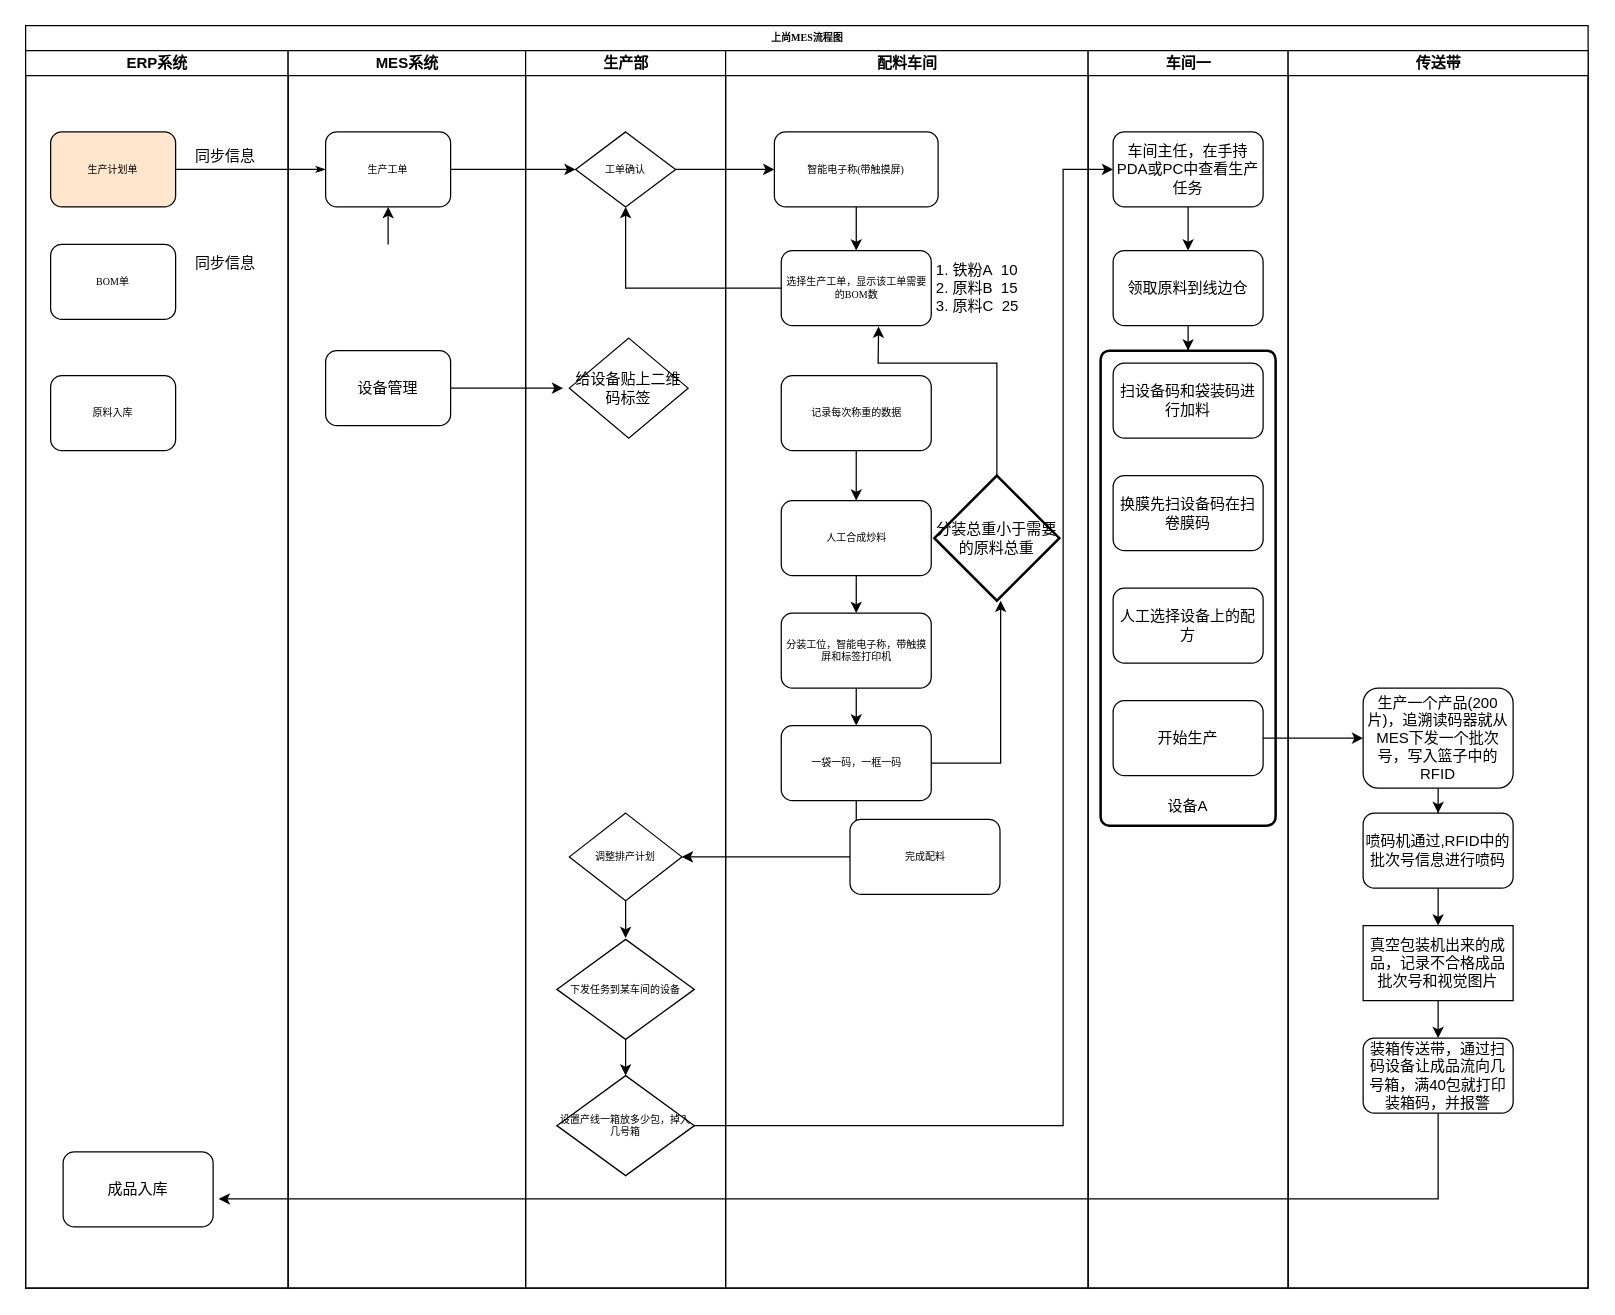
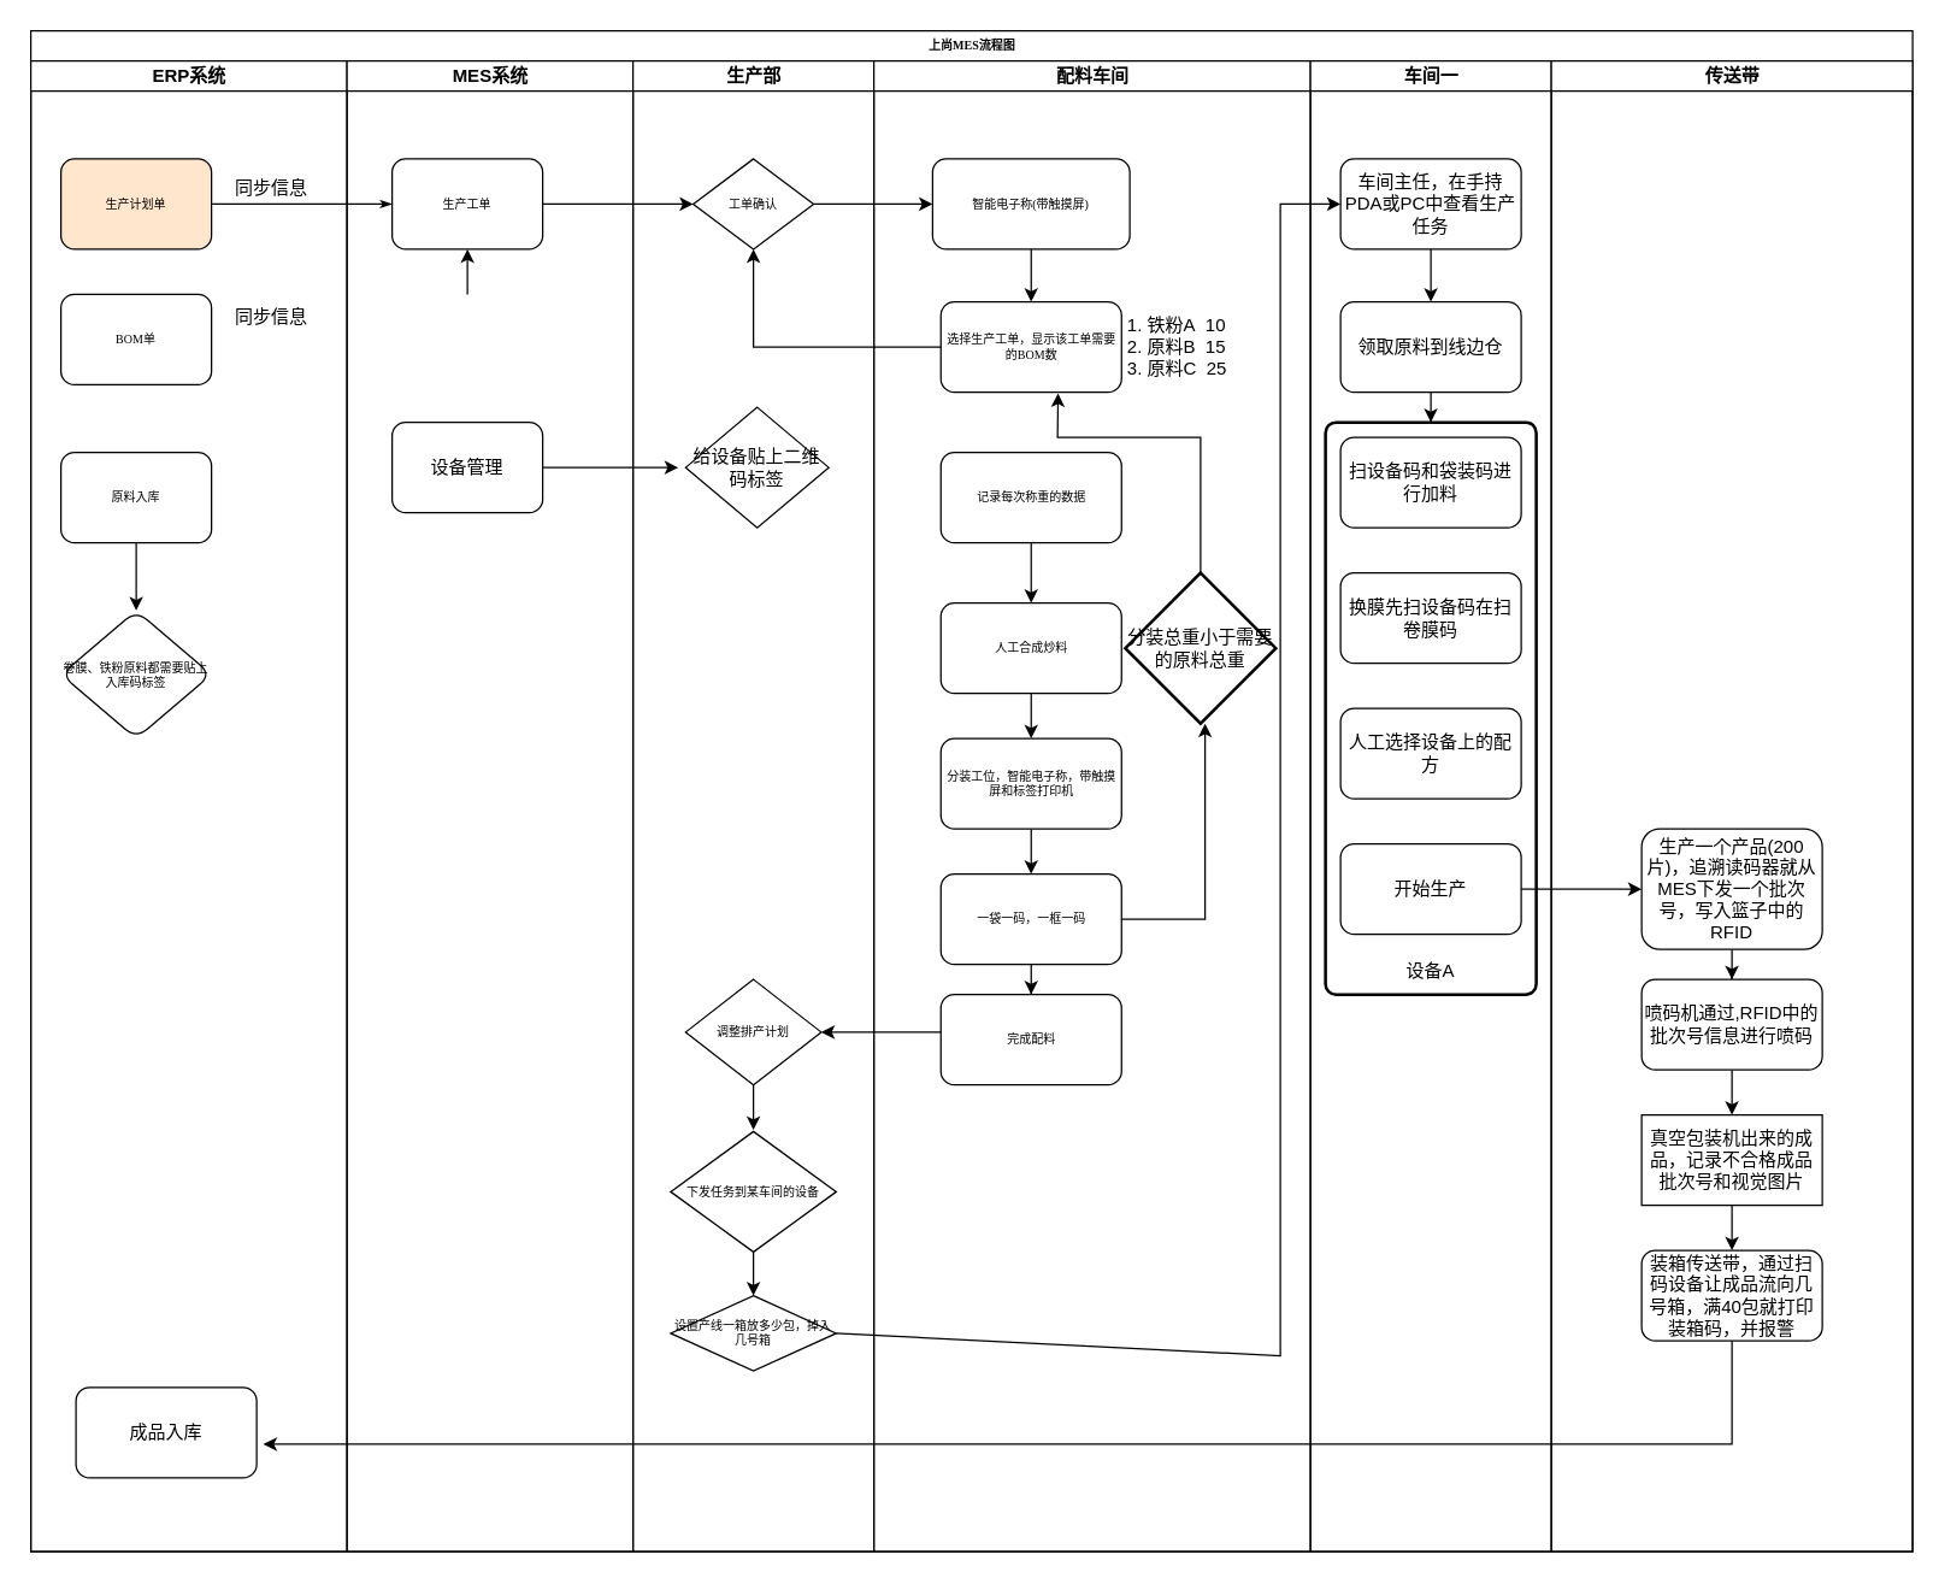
+ <mxCell id="10" value="" style="edgeStyle=orthogonalEdgeStyle;rounded=0;orthogonalLoop=1;jettySize=auto;html=1;" edge="1" parent="4" source="11" target="12"><mxGeometry relative="1" as="geometry" /></mxCell>
+ <mxCell id="12" value="卷膜、铁粉原料都需要贴上入库码标签" style="rhombus;whiteSpace=wrap;html=1;fontSize=8;fontFamily=Verdana;rounded=1;shadow=0;labelBackgroundColor=none;strokeWidth=1;" vertex="1" parent="4"><mxGeometry x="20" y="365" width="100" height="85" as="geometry" /></mxCell>
- <mxCell id="40" value="完成配料" style="whiteSpace=wrap;html=1;fontSize=8;fontFamily=Verdana;rounded=1;shadow=0;labelBackgroundColor=none;strokeWidth=1;" parent="26" vertex="1"><mxGeometry x="99.5" y="615" width="120" height="60" as="geometry" /></mxCell>
+ <mxCell id="40" value="完成配料" style="whiteSpace=wrap;html=1;fontSize=8;fontFamily=Verdana;rounded=1;shadow=0;labelBackgroundColor=none;strokeWidth=1;" parent="26" vertex="1"><mxGeometry x="44.5" y="620" width="120" height="60" as="geometry" /></mxCell>
- <mxCell id="23" value="设置产线一箱放多少包，掉入几号箱" style="rhombus;whiteSpace=wrap;html=1;rounded=0;shadow=0;labelBackgroundColor=none;strokeWidth=1;fontFamily=Verdana;fontSize=8;align=center;" parent="18" vertex="1"><mxGeometry x="25" y="820" width="110" height="80" as="geometry" /></mxCell>
+ <mxCell id="23" value="设置产线一箱放多少包，掉入几号箱" style="rhombus;whiteSpace=wrap;html=1;rounded=0;shadow=0;labelBackgroundColor=none;strokeWidth=1;fontFamily=Verdana;fontSize=8;align=center;" parent="18" vertex="1"><mxGeometry x="25" y="820" width="110" height="50" as="geometry" /></mxCell>
